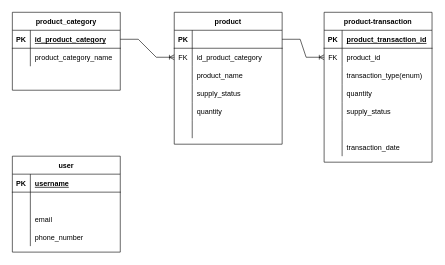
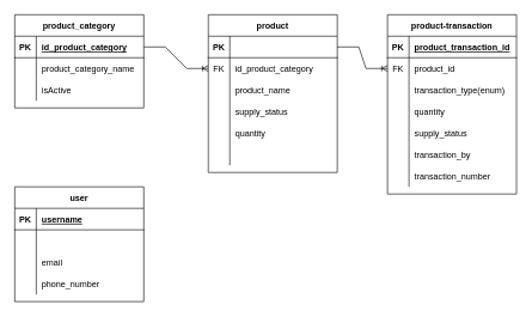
+ <mxCell id="11" value="isActive" style="shape=partialRectangle;connectable=0;fillColor=none;top=0;left=0;bottom=0;right=0;align=left;spacingLeft=6;overflow=hidden;" vertex="1" parent="9"><mxGeometry x="30" width="150" height="30" as="geometry"><mxRectangle width="150" height="30" as="alternateBounds" /></mxGeometry></mxCell>
+ <mxCell id="49" value="transaction_by" style="shape=partialRectangle;connectable=0;fillColor=none;top=0;left=0;bottom=0;right=0;align=left;spacingLeft=6;overflow=hidden;" vertex="1" parent="47"><mxGeometry x="30" width="150" height="30" as="geometry"><mxRectangle width="150" height="30" as="alternateBounds" /></mxGeometry></mxCell>
- <mxCell id="52" value="transaction_date" style="shape=partialRectangle;connectable=0;fillColor=none;top=0;left=0;bottom=0;right=0;align=left;spacingLeft=6;overflow=hidden;" vertex="1" parent="50"><mxGeometry x="30" width="150" height="30" as="geometry"><mxRectangle width="150" height="30" as="alternateBounds" /></mxGeometry></mxCell>
+ <mxCell id="52" value="transaction_number" style="shape=partialRectangle;connectable=0;fillColor=none;top=0;left=0;bottom=0;right=0;align=left;spacingLeft=6;overflow=hidden;" vertex="1" parent="50"><mxGeometry x="30" width="150" height="30" as="geometry"><mxRectangle width="150" height="30" as="alternateBounds" /></mxGeometry></mxCell>
